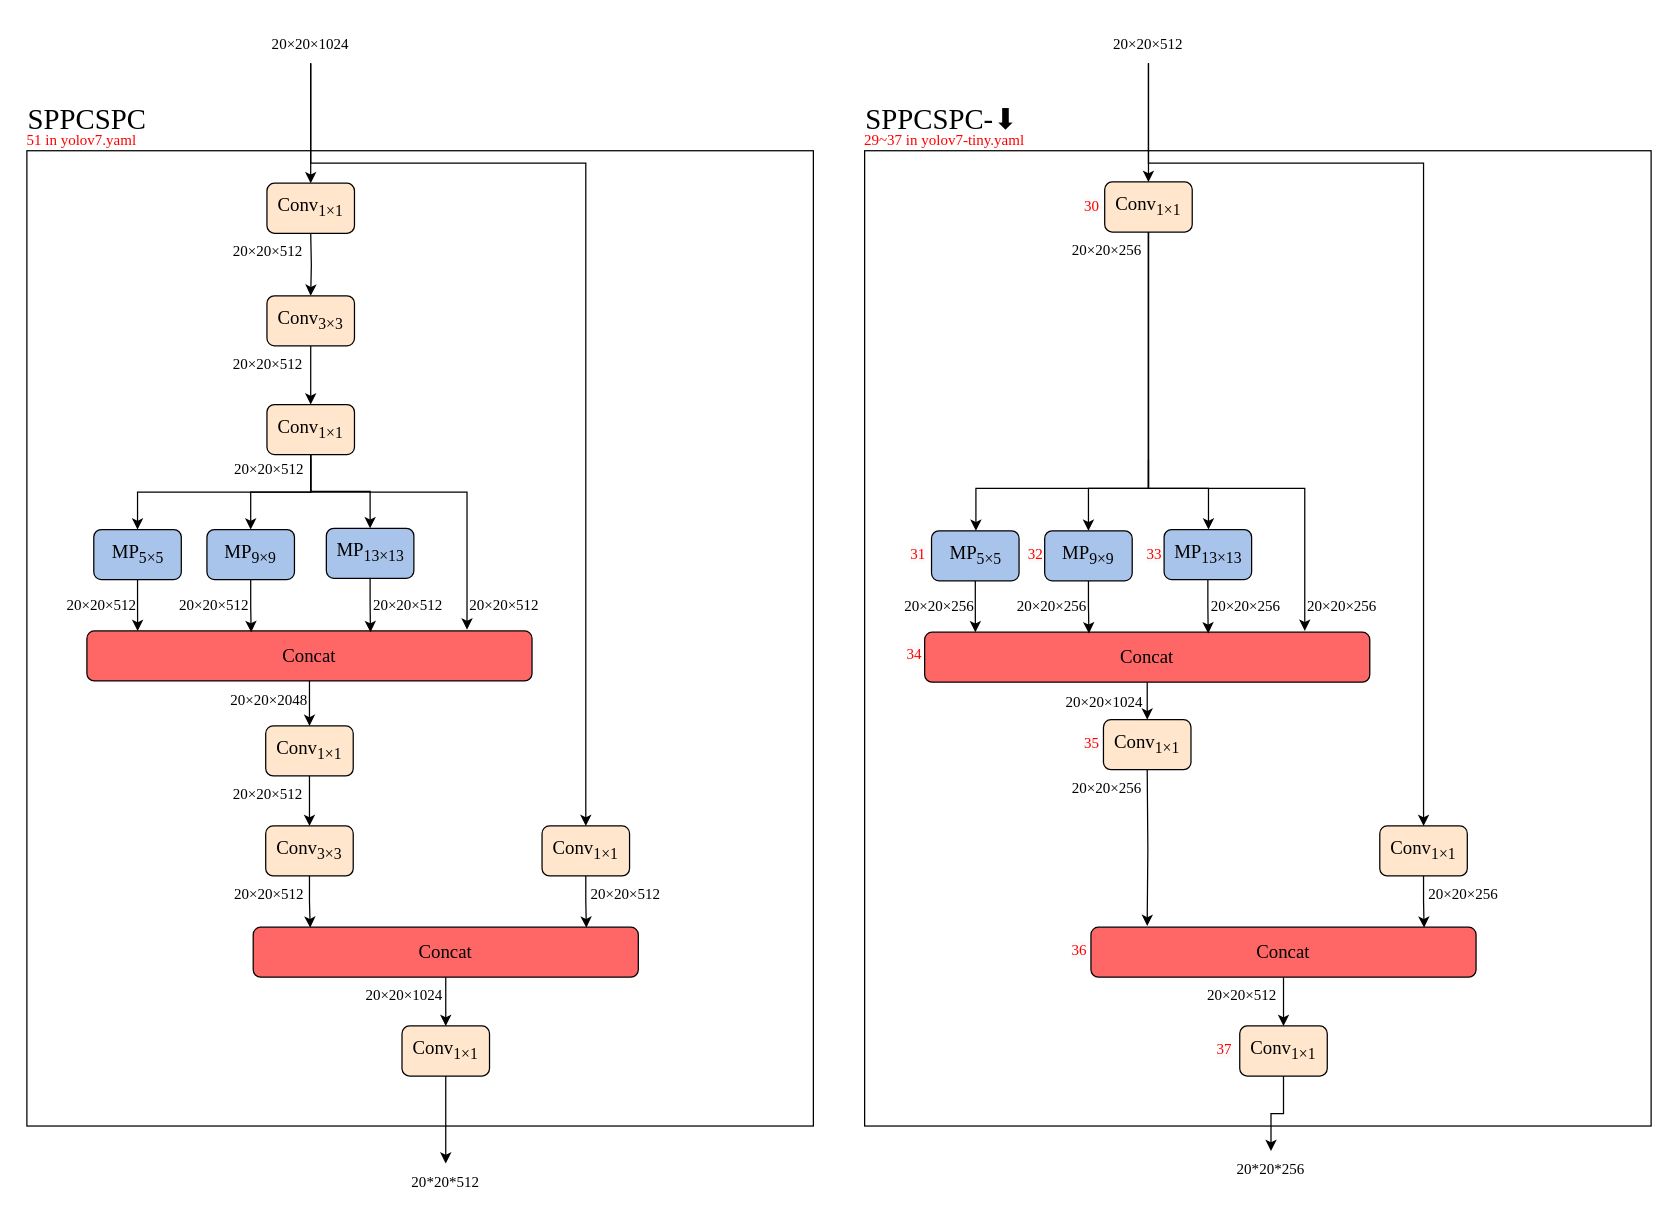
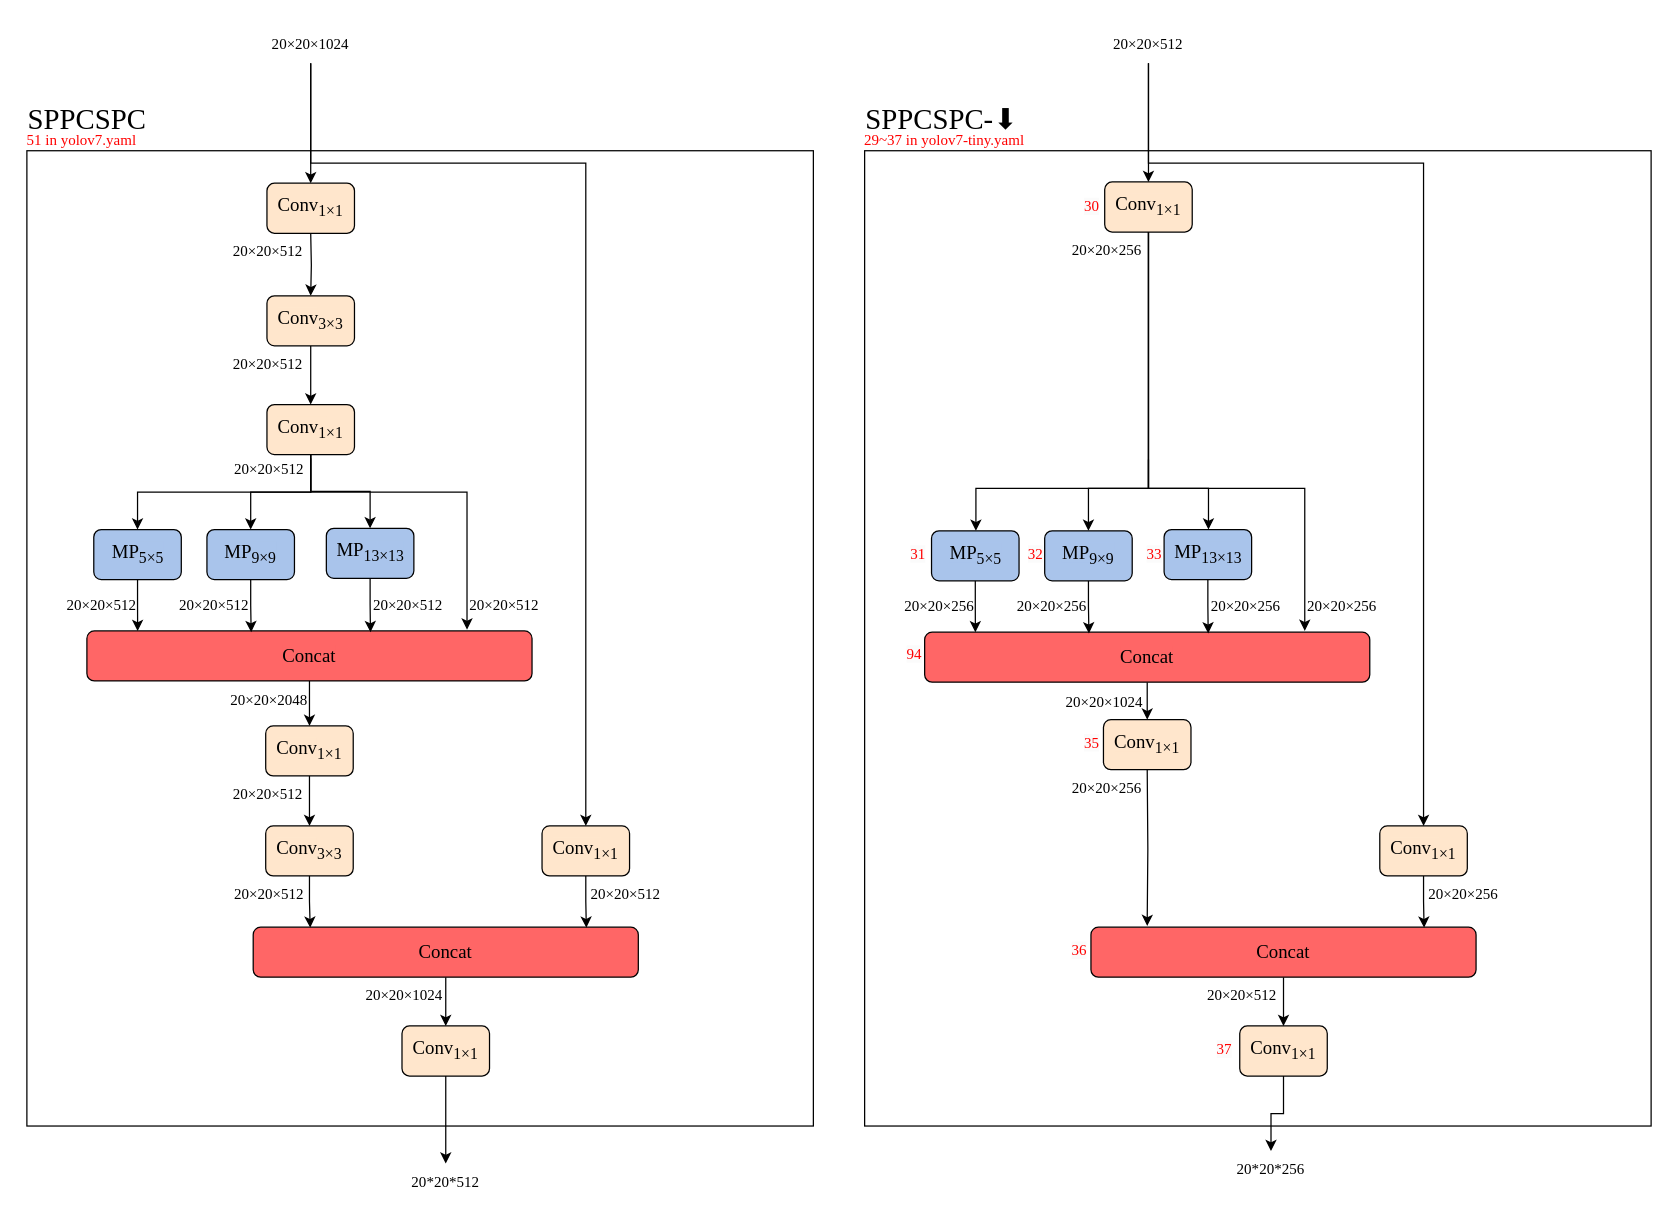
- <mxCell id="89" value="&lt;span style=&quot;color: rgb(255, 0, 0); font-family: &amp;quot;Times New Roman&amp;quot;; font-size: 12px; font-style: normal; font-variant-ligatures: normal; font-variant-caps: normal; font-weight: 400; letter-spacing: normal; orphans: 2; text-align: center; text-indent: 0px; text-transform: none; widows: 2; word-spacing: 0px; -webkit-text-stroke-width: 0px; background-color: rgb(251, 251, 251); text-decoration-thickness: initial; text-decoration-style: initial; text-decoration-color: initial; float: none; display: inline !important;&quot;&gt;34&lt;/span&gt;" style="text;whiteSpace=wrap;html=1;" parent="1" vertex="1"><mxGeometry x="723" y="509" width="20" height="30" as="geometry" /></mxCell>
+ <mxCell id="89" value="&lt;span style=&quot;color: rgb(255, 0, 0); font-family: &amp;quot;Times New Roman&amp;quot;; font-size: 12px; font-style: normal; font-variant-ligatures: normal; font-variant-caps: normal; font-weight: 400; letter-spacing: normal; orphans: 2; text-align: center; text-indent: 0px; text-transform: none; widows: 2; word-spacing: 0px; -webkit-text-stroke-width: 0px; background-color: rgb(251, 251, 251); text-decoration-thickness: initial; text-decoration-style: initial; text-decoration-color: initial; float: none; display: inline !important;&quot;&gt;94&lt;/span&gt;" style="text;whiteSpace=wrap;html=1;" parent="1" vertex="1"><mxGeometry x="723" y="509" width="20" height="30" as="geometry" /></mxCell>
